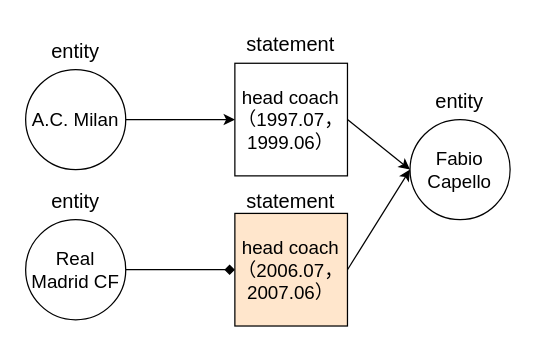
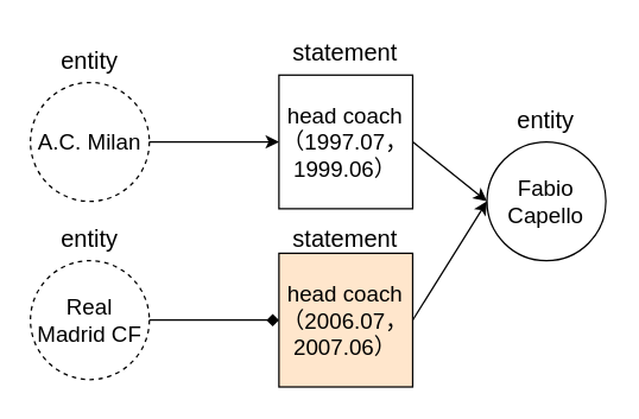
- <mxCell id="2" value="A.C. Milan" style="ellipse;whiteSpace=wrap;html=1;aspect=fixed;fontSize=15;" vertex="1" parent="1"><mxGeometry x="20.003" y="55" width="80" height="80" as="geometry" /></mxCell>
+ <mxCell id="2" value="A.C. Milan" style="ellipse;whiteSpace=wrap;html=1;aspect=fixed;fontSize=15;dashed=1;" vertex="1" parent="1"><mxGeometry x="20.003" y="55" width="80" height="80" as="geometry" /></mxCell>
- <mxCell id="12" value="Real Madrid CF" style="ellipse;whiteSpace=wrap;html=1;aspect=fixed;fontSize=15;" vertex="1" parent="1"><mxGeometry x="20.003" y="175" width="80" height="80" as="geometry" /></mxCell>
+ <mxCell id="12" value="Real Madrid CF" style="ellipse;whiteSpace=wrap;html=1;aspect=fixed;fontSize=15;dashed=1;" vertex="1" parent="1"><mxGeometry x="20.003" y="175" width="80" height="80" as="geometry" /></mxCell>
